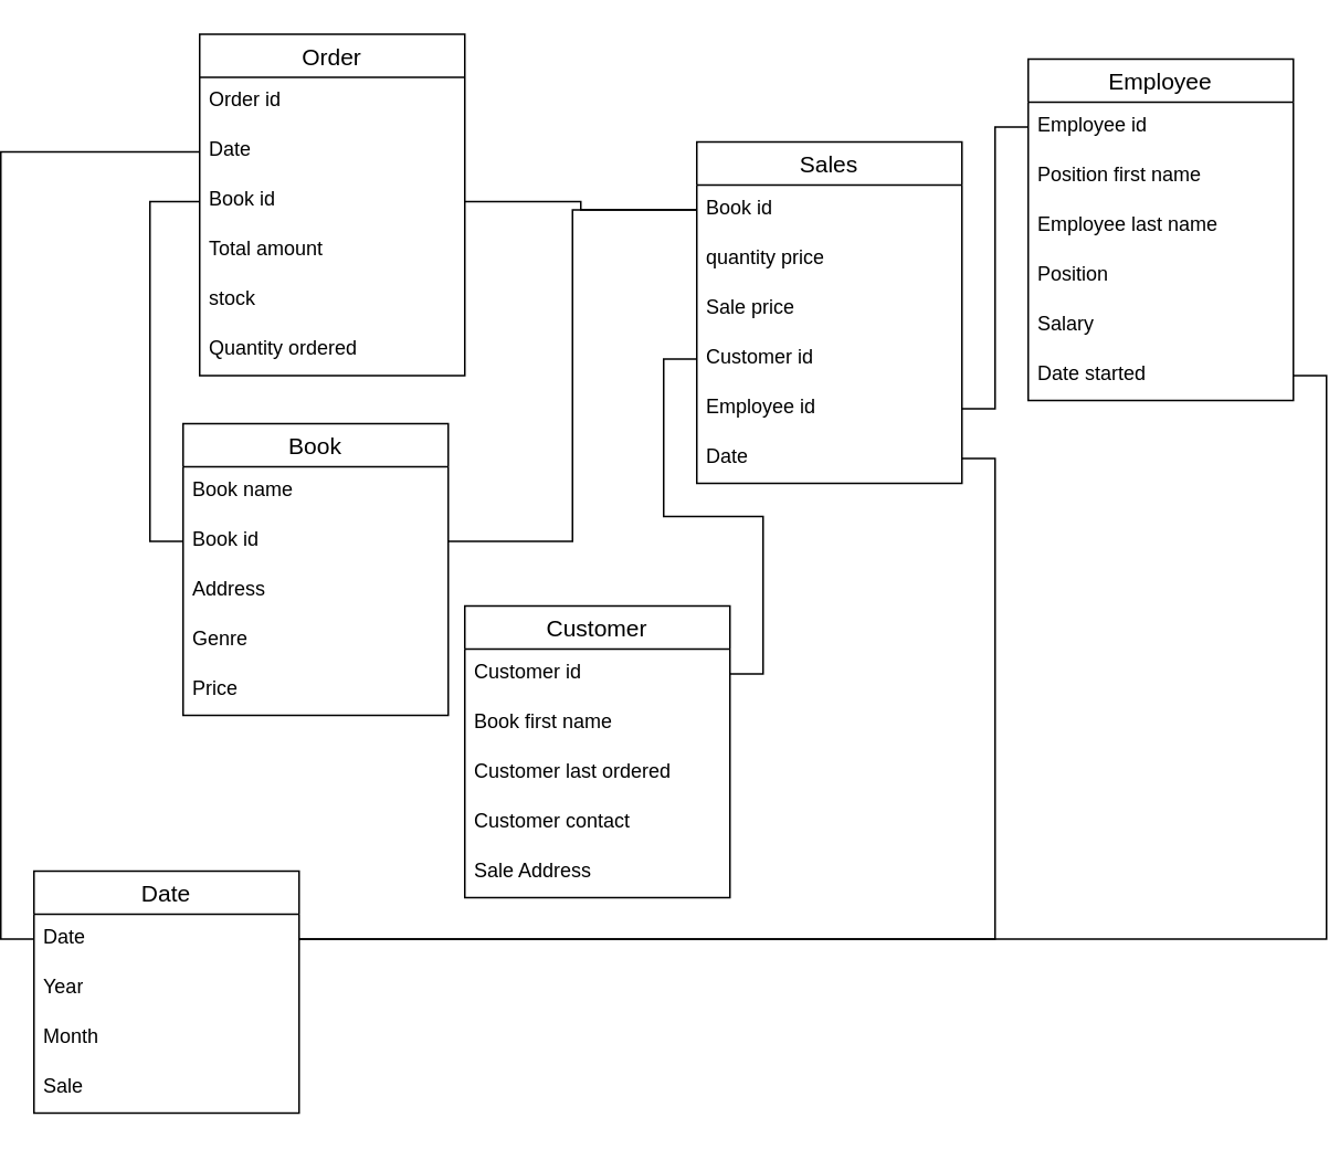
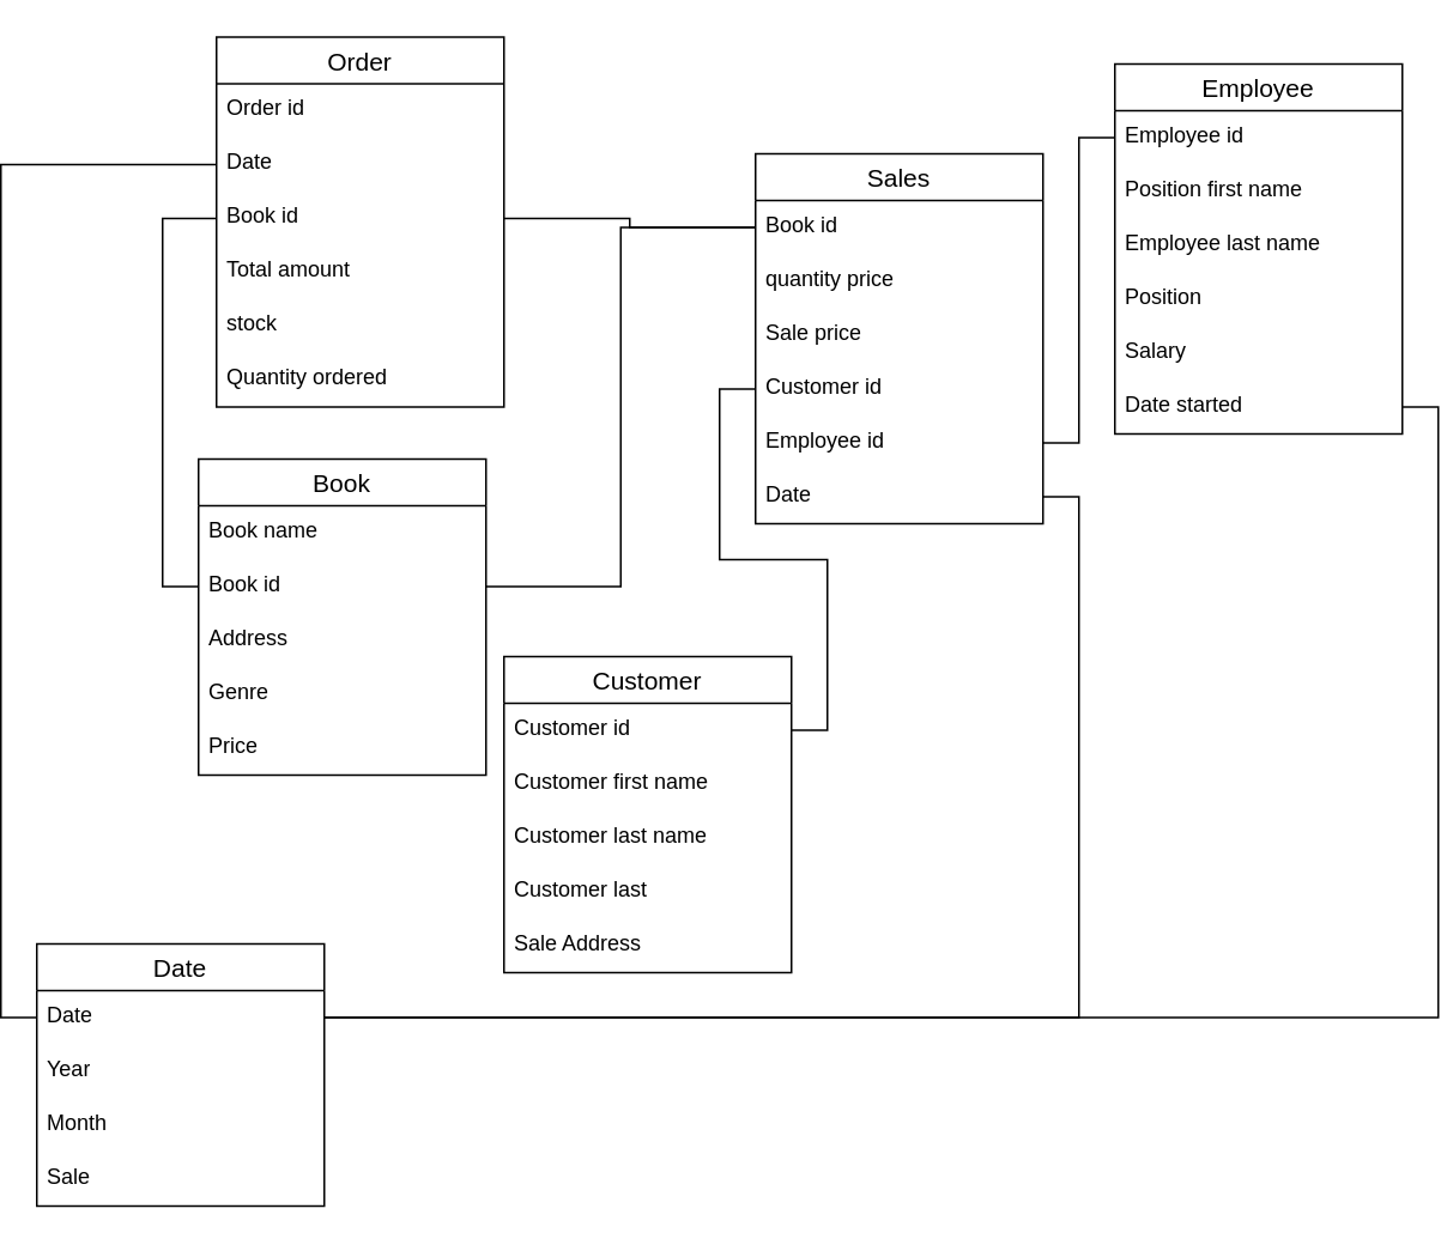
- <mxCell id="11" value="Book first name" style="text;strokeColor=none;fillColor=none;spacingLeft=4;spacingRight=4;overflow=hidden;rotatable=0;points=[[0,0.5],[1,0.5]];portConstraint=eastwest;fontSize=12;whiteSpace=wrap;html=1;" parent="9" vertex="1"><mxGeometry y="56" width="160" height="30" as="geometry" /></mxCell>
+ <mxCell id="11" value="Customer first name" style="text;strokeColor=none;fillColor=none;spacingLeft=4;spacingRight=4;overflow=hidden;rotatable=0;points=[[0,0.5],[1,0.5]];portConstraint=eastwest;fontSize=12;whiteSpace=wrap;html=1;" parent="9" vertex="1"><mxGeometry y="56" width="160" height="30" as="geometry" /></mxCell>
- <mxCell id="12" value="Customer last ordered" style="text;strokeColor=none;fillColor=none;spacingLeft=4;spacingRight=4;overflow=hidden;rotatable=0;points=[[0,0.5],[1,0.5]];portConstraint=eastwest;fontSize=12;whiteSpace=wrap;html=1;" parent="9" vertex="1"><mxGeometry y="86" width="160" height="30" as="geometry" /></mxCell>
+ <mxCell id="12" value="Customer last name" style="text;strokeColor=none;fillColor=none;spacingLeft=4;spacingRight=4;overflow=hidden;rotatable=0;points=[[0,0.5],[1,0.5]];portConstraint=eastwest;fontSize=12;whiteSpace=wrap;html=1;" parent="9" vertex="1"><mxGeometry y="86" width="160" height="30" as="geometry" /></mxCell>
- <mxCell id="13" value="Customer contact" style="text;strokeColor=none;fillColor=none;spacingLeft=4;spacingRight=4;overflow=hidden;rotatable=0;points=[[0,0.5],[1,0.5]];portConstraint=eastwest;fontSize=12;whiteSpace=wrap;html=1;" parent="9" vertex="1"><mxGeometry y="116" width="160" height="30" as="geometry" /></mxCell>
+ <mxCell id="13" value="Customer last" style="text;strokeColor=none;fillColor=none;spacingLeft=4;spacingRight=4;overflow=hidden;rotatable=0;points=[[0,0.5],[1,0.5]];portConstraint=eastwest;fontSize=12;whiteSpace=wrap;html=1;" parent="9" vertex="1"><mxGeometry y="116" width="160" height="30" as="geometry" /></mxCell>
